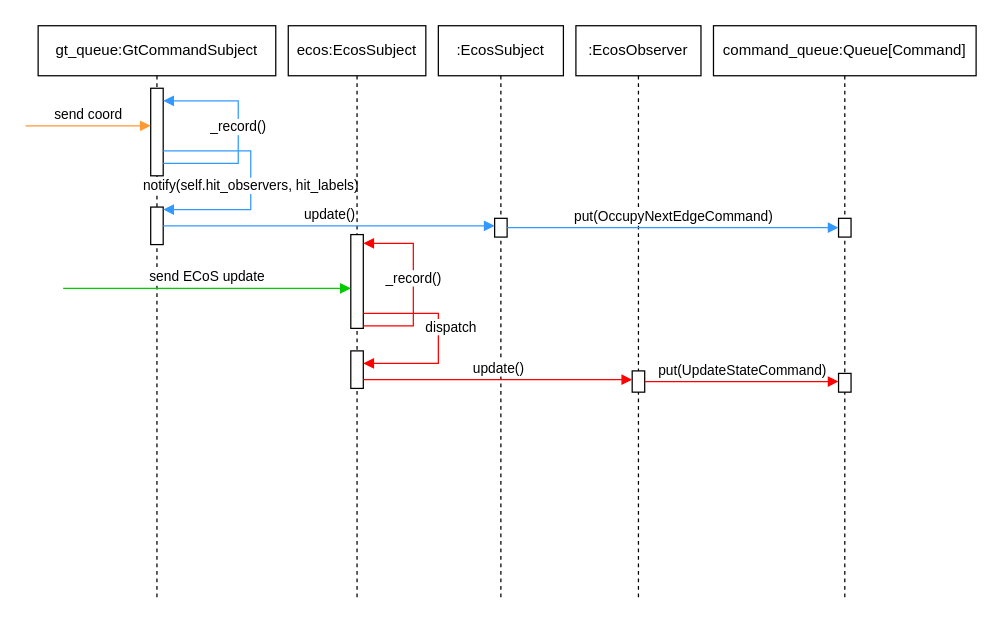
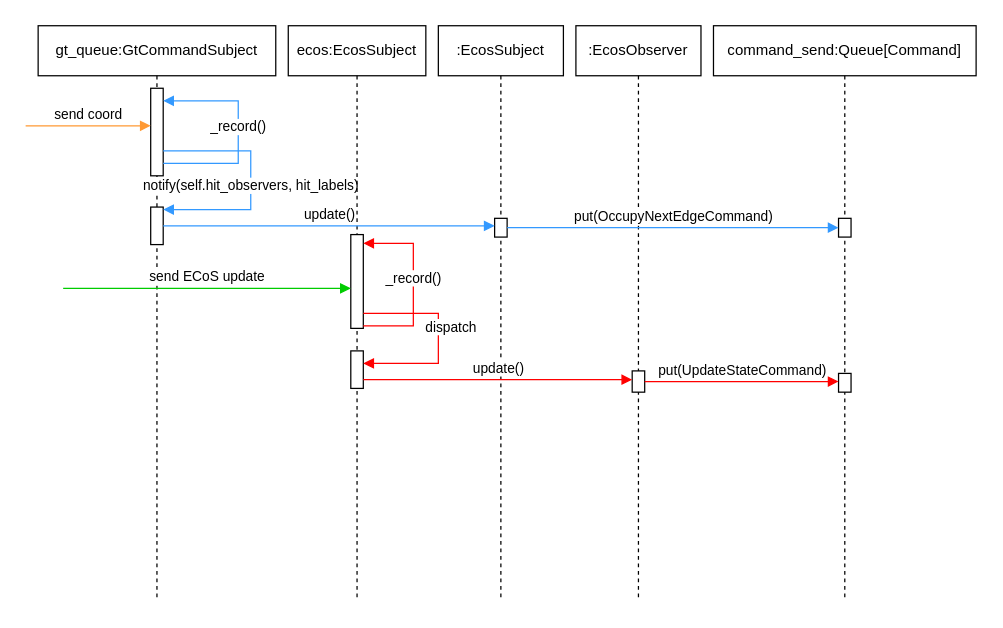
- <mxCell id="18" value="command_queue:Queue[Command]" style="shape=umlLifeline;perimeter=lifelinePerimeter;whiteSpace=wrap;html=1;container=1;dropTarget=0;collapsible=0;recursiveResize=0;outlineConnect=0;portConstraint=eastwest;newEdgeStyle={&quot;curved&quot;:0,&quot;rounded&quot;:0};" parent="1" vertex="1"><mxGeometry x="570" y="20" width="210" height="460" as="geometry" /></mxCell>
+ <mxCell id="18" value="command_send:Queue[Command]" style="shape=umlLifeline;perimeter=lifelinePerimeter;whiteSpace=wrap;html=1;container=1;dropTarget=0;collapsible=0;recursiveResize=0;outlineConnect=0;portConstraint=eastwest;newEdgeStyle={&quot;curved&quot;:0,&quot;rounded&quot;:0};" parent="1" vertex="1"><mxGeometry x="570" y="20" width="210" height="460" as="geometry" /></mxCell>
